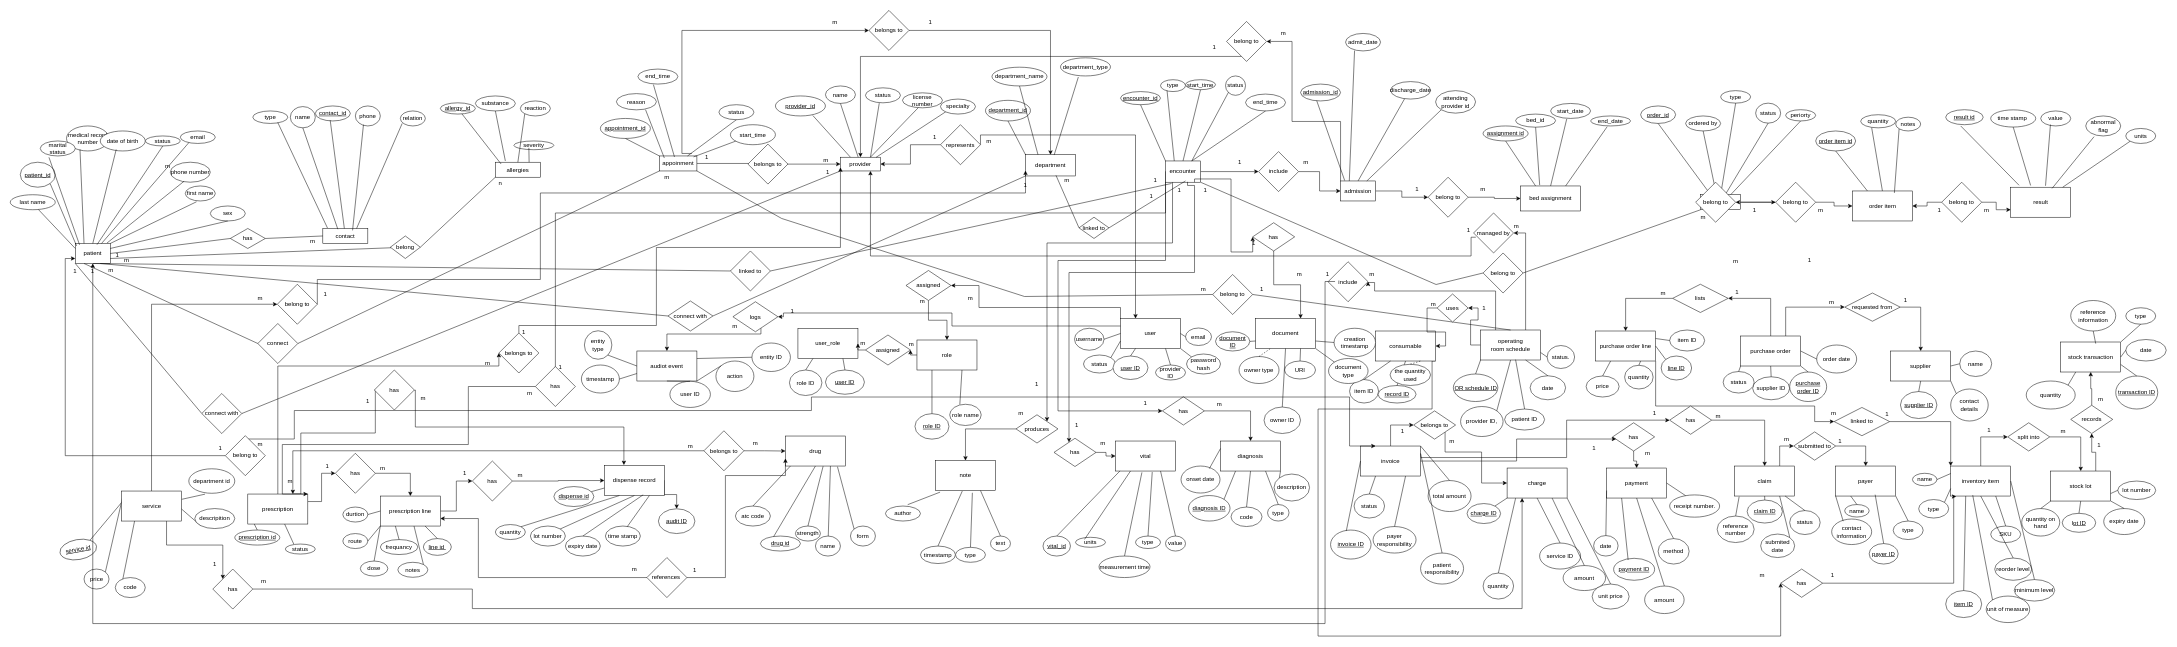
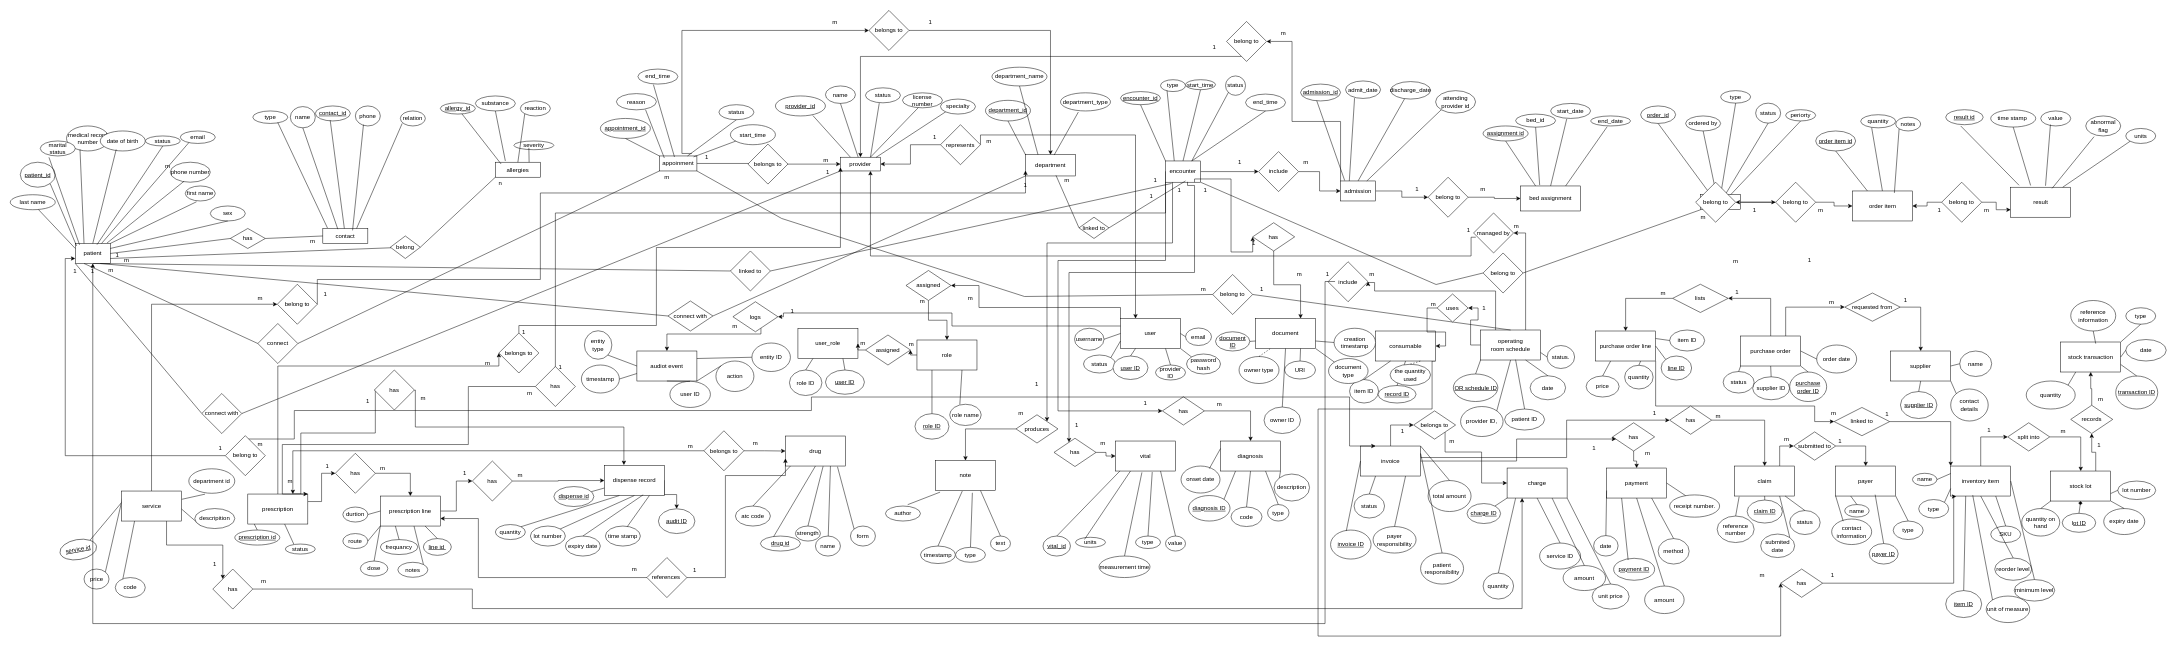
- <mxCell id="85" value="admit_date" style="ellipse;whiteSpace=wrap;html=1;" parent="1" vertex="1"><mxGeometry x="2690" y="66" width="70" height="35" as="geometry" /></mxCell>
+ <mxCell id="85" value="admit_date" style="ellipse;whiteSpace=wrap;html=1;" parent="1" vertex="1"><mxGeometry x="2690" y="161" width="70" height="35" as="geometry" /></mxCell>
- <mxCell id="74" value="department_type" style="ellipse;whiteSpace=wrap;html=1;" parent="1" vertex="1"><mxGeometry x="2120" y="114.75" width="100" height="36.25" as="geometry" /></mxCell>
+ <mxCell id="74" value="department_type" style="ellipse;whiteSpace=wrap;html=1;" parent="1" vertex="1"><mxGeometry x="2120" y="184.75" width="100" height="36.25" as="geometry" /></mxCell>
- <mxCell id="352" value="" style="endArrow=none;html=1;rounded=0;exitX=0.5;exitY=0;exitDx=0;exitDy=0;entryX=0.5;entryY=1;entryDx=0;entryDy=0;" parent="1" source="350" target="202" edge="1"><mxGeometry width="50" height="50" relative="1" as="geometry"><mxPoint x="3738" y="1182" as="sourcePoint" /><mxPoint x="3788" y="1132" as="targetPoint" /></mxGeometry></mxCell>
+ <mxCell id="352" value="" style="endArrow=diamond;html=1;rounded=0;exitX=0.5;exitY=0;exitDx=0;exitDy=0;entryX=0.5;entryY=1;entryDx=0;entryDy=0;" parent="1" source="350" target="202" edge="1"><mxGeometry width="50" height="50" relative="1" as="geometry"><mxPoint x="3738" y="1182" as="sourcePoint" /><mxPoint x="3788" y="1132" as="targetPoint" /></mxGeometry></mxCell>
